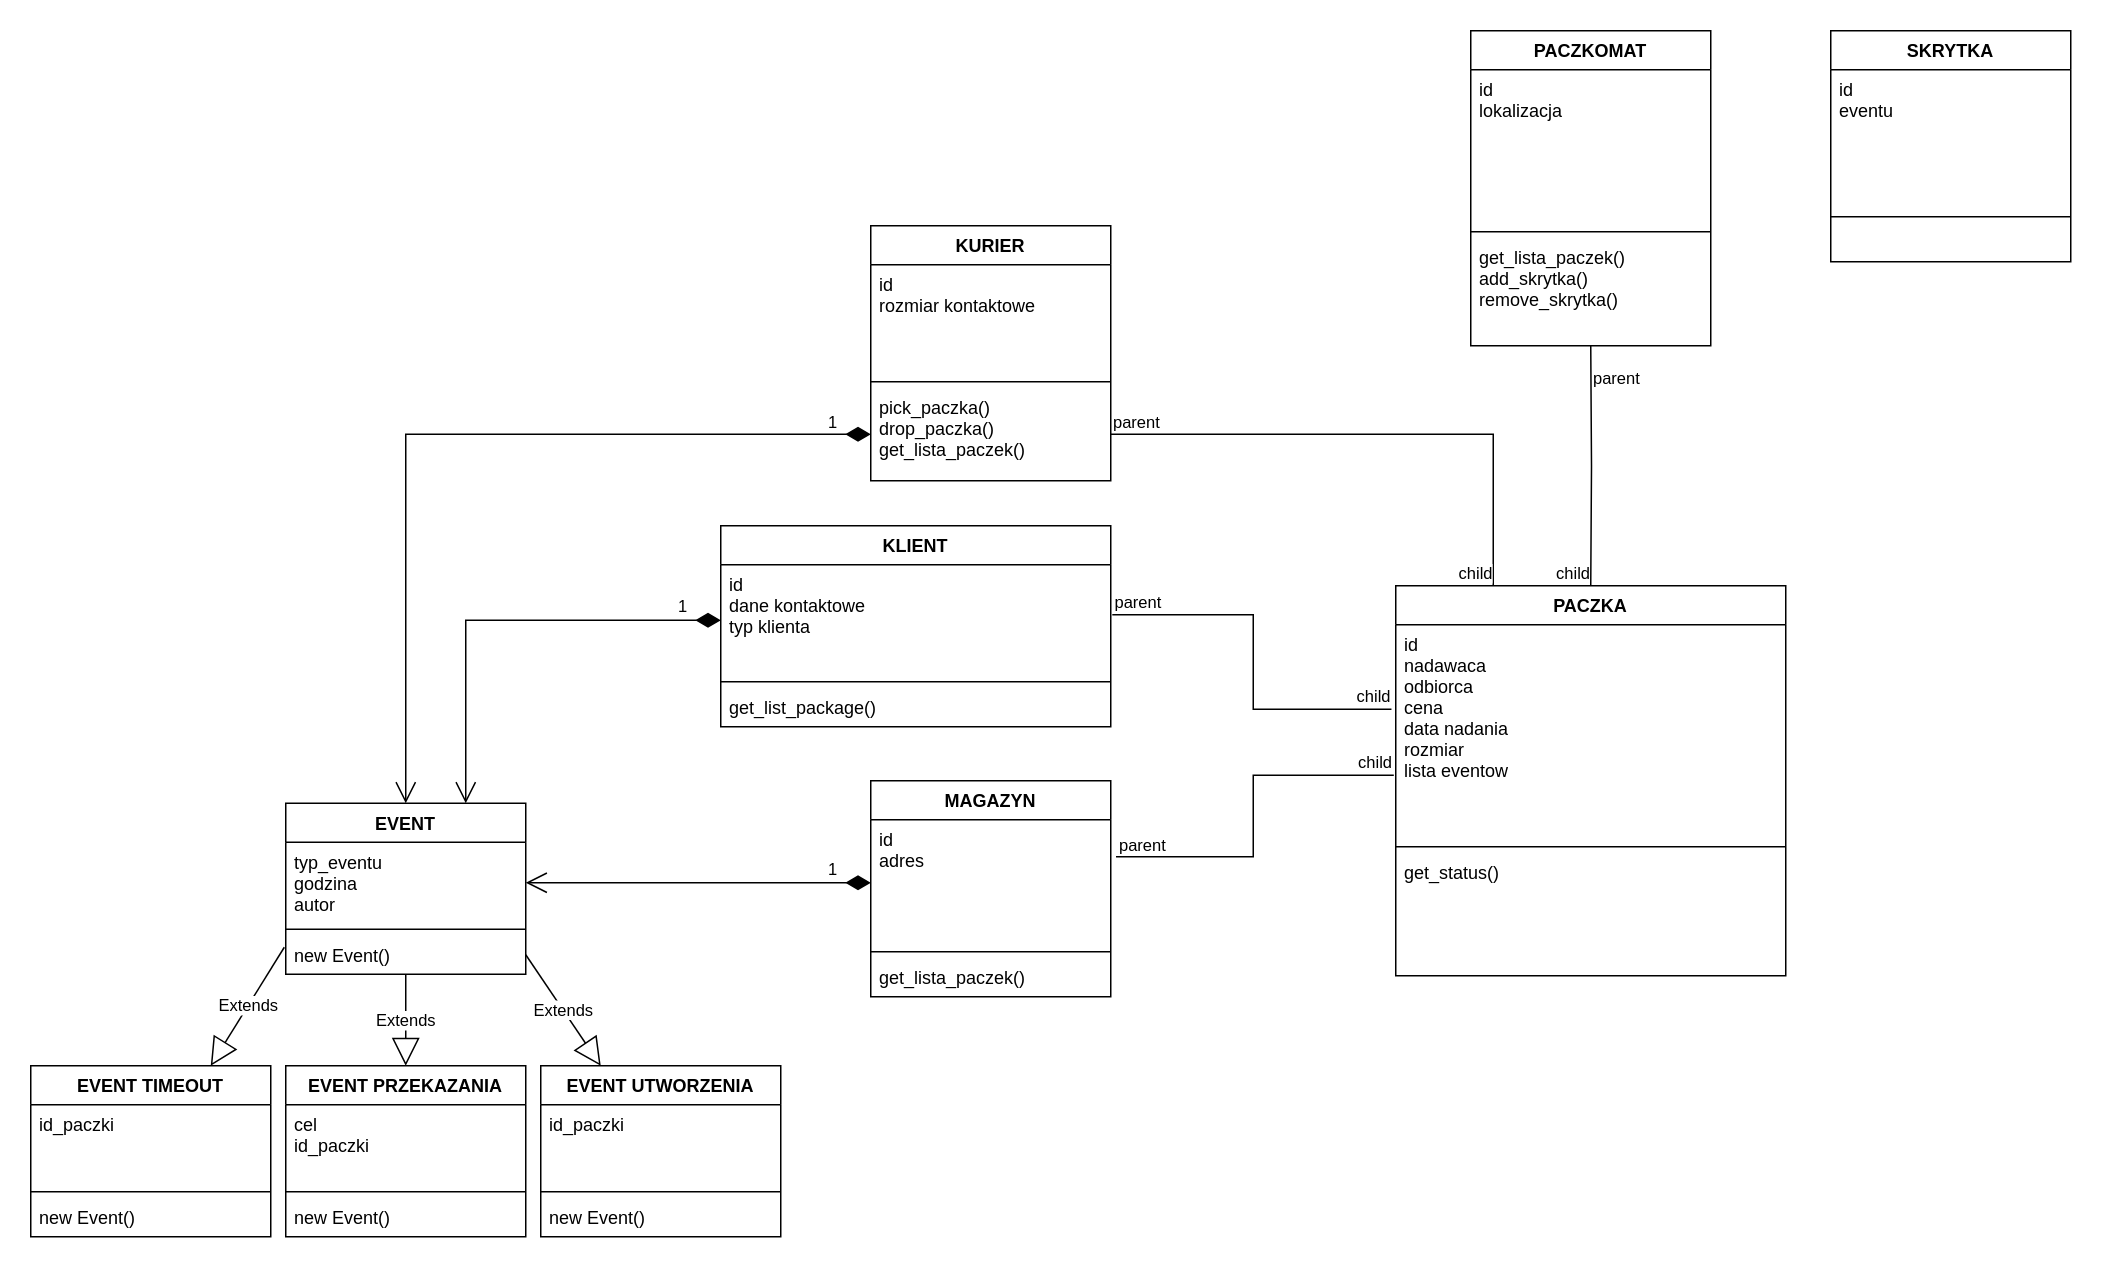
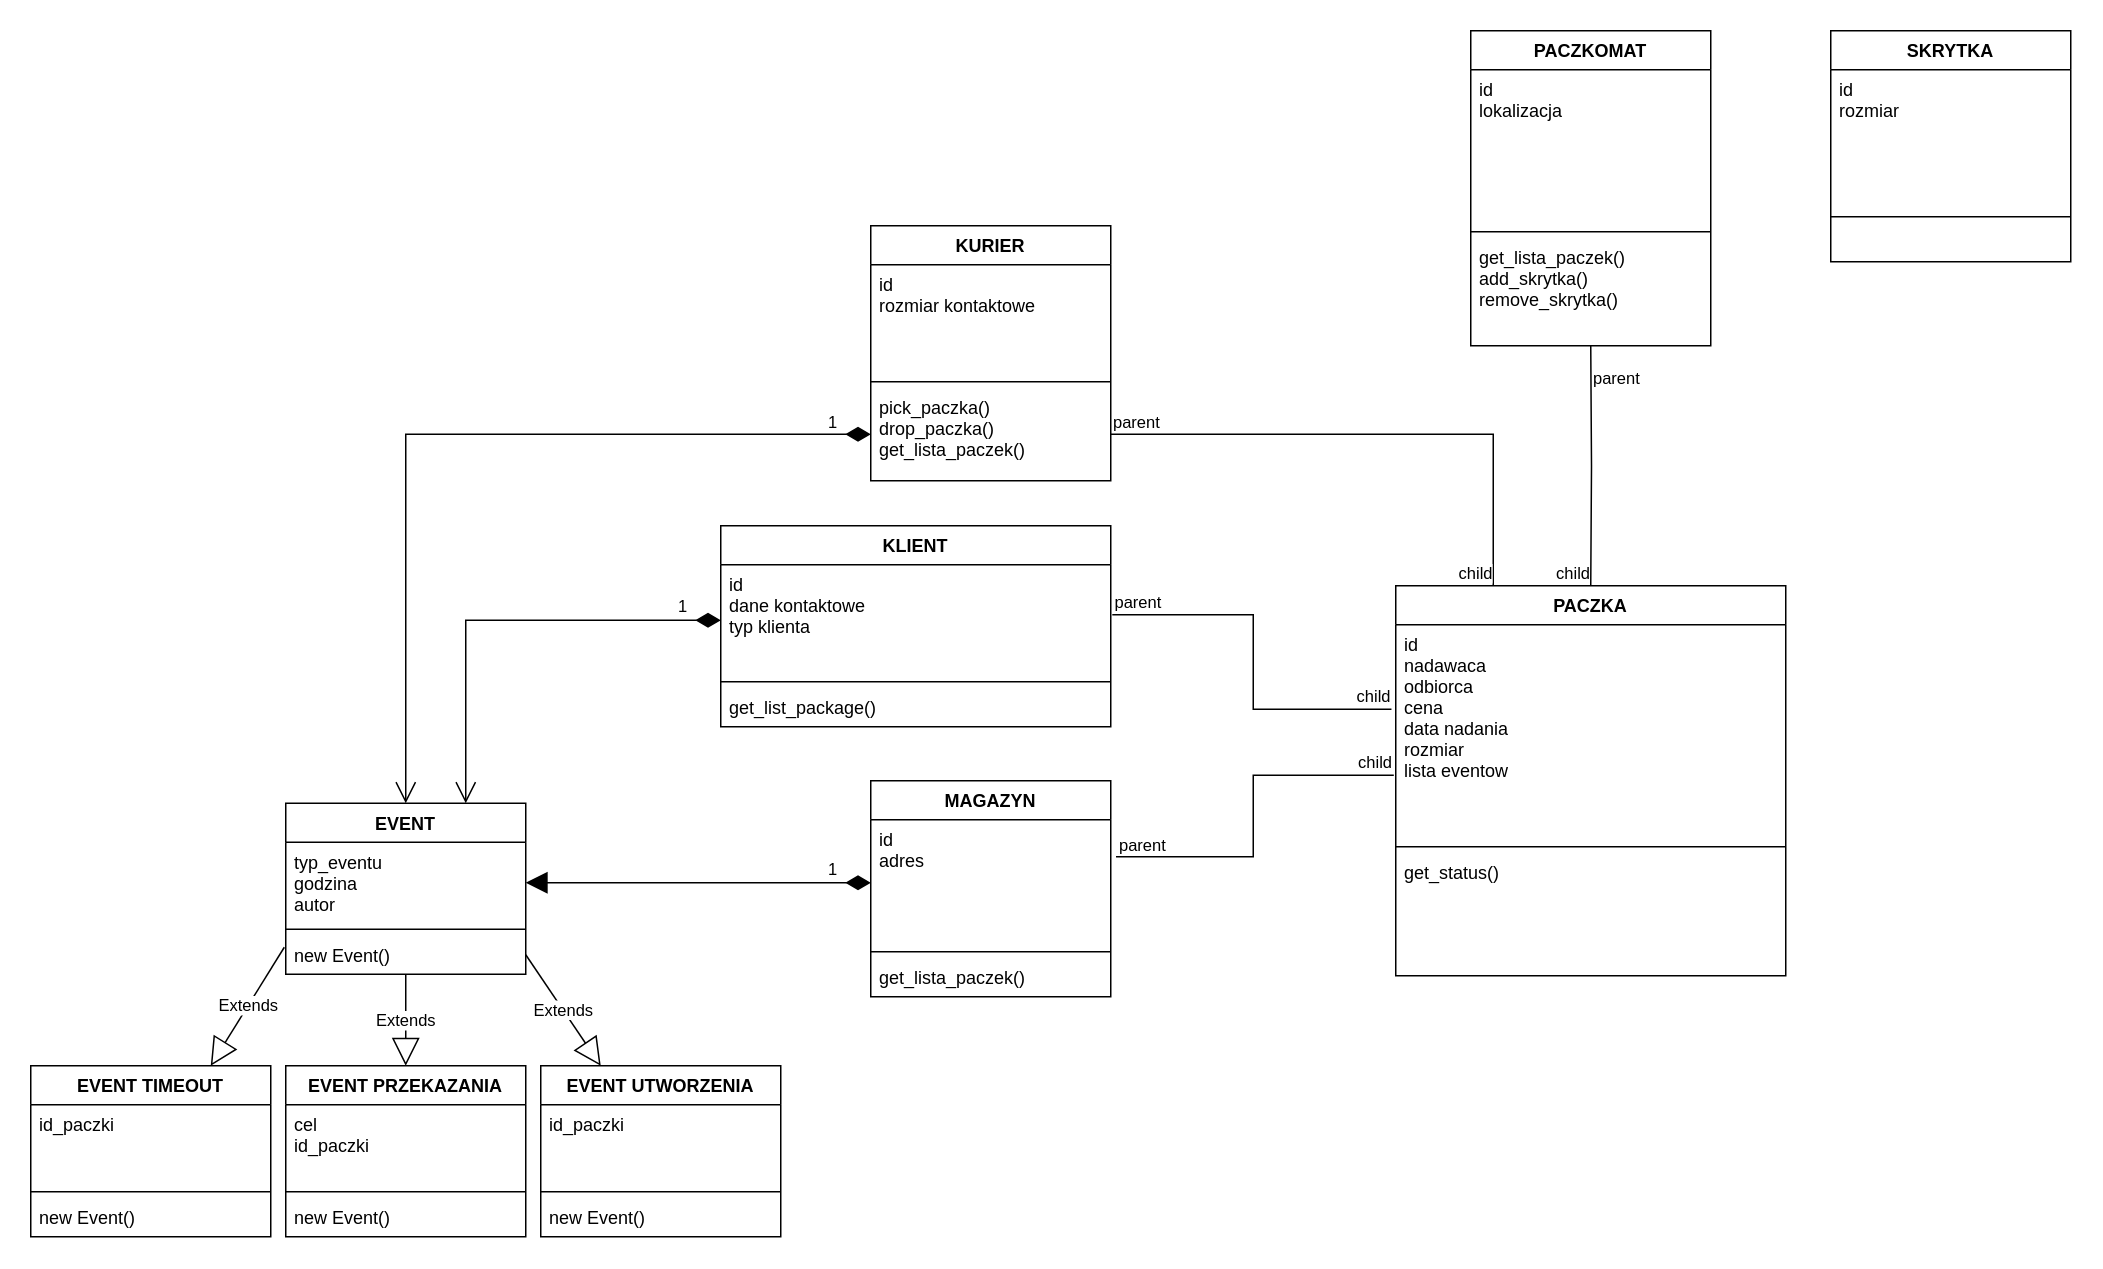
- <mxCell id="15" value="id&#10;eventu" style="text;strokeColor=none;fillColor=none;align=left;verticalAlign=top;spacingLeft=4;spacingRight=4;overflow=hidden;rotatable=0;points=[[0,0.5],[1,0.5]];portConstraint=eastwest;" parent="14" vertex="1"><mxGeometry y="26" width="160" height="94" as="geometry" /></mxCell>
+ <mxCell id="15" value="id&#10;rozmiar" style="text;strokeColor=none;fillColor=none;align=left;verticalAlign=top;spacingLeft=4;spacingRight=4;overflow=hidden;rotatable=0;points=[[0,0.5],[1,0.5]];portConstraint=eastwest;" parent="14" vertex="1"><mxGeometry y="26" width="160" height="94" as="geometry" /></mxCell>
- <mxCell id="35" value="1" style="endArrow=open;html=1;endSize=12;startArrow=diamondThin;startSize=14;startFill=1;edgeStyle=orthogonalEdgeStyle;align=left;verticalAlign=bottom;rounded=0;exitX=0;exitY=0.5;exitDx=0;exitDy=0;entryX=1;entryY=0.5;entryDx=0;entryDy=0;" parent="1" source="23" target="27" edge="1"><mxGeometry x="-0.739" relative="1" as="geometry"><mxPoint x="320" y="420" as="sourcePoint" /><mxPoint x="480" y="420" as="targetPoint" /><mxPoint as="offset" /></mxGeometry></mxCell>
+ <mxCell id="35" value="1" style="endArrow=block;html=1;endSize=12;startArrow=diamondThin;startSize=14;startFill=1;edgeStyle=orthogonalEdgeStyle;align=left;verticalAlign=bottom;rounded=0;exitX=0;exitY=0.5;exitDx=0;exitDy=0;entryX=1;entryY=0.5;entryDx=0;entryDy=0;" parent="1" source="23" target="27" edge="1"><mxGeometry x="-0.739" relative="1" as="geometry"><mxPoint x="320" y="420" as="sourcePoint" /><mxPoint x="480" y="420" as="targetPoint" /><mxPoint as="offset" /></mxGeometry></mxCell>
